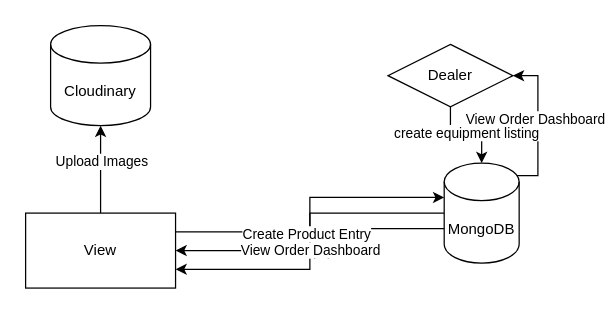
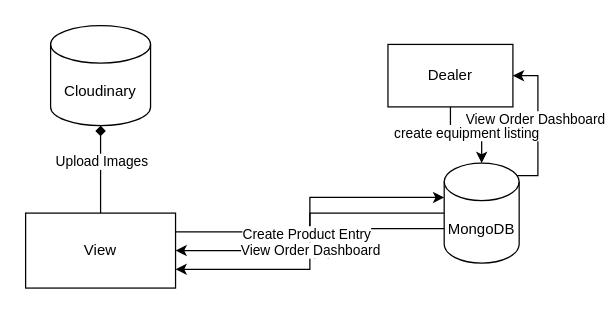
- <mxCell id="15" value="Dealer" style="rhombus;html=1;dashed=0;whiteSpace=wrap;" vertex="1" parent="1"><mxGeometry x="310" y="35" width="100" height="50" as="geometry" /></mxCell>
+ <mxCell id="15" value="Dealer" style="html=1;dashed=0;whiteSpace=wrap;" vertex="1" parent="1"><mxGeometry x="310" y="35" width="100" height="50" as="geometry" /></mxCell>
- <mxCell id="11" style="edgeStyle=orthogonalEdgeStyle;rounded=0;orthogonalLoop=1;jettySize=auto;html=1;entryX=0.5;entryY=1;entryDx=0;entryDy=0;entryPerimeter=0;exitX=0.5;exitY=0;exitDx=0;exitDy=0;" edge="1" parent="1" source="2" target="10"><mxGeometry relative="1" as="geometry" /></mxCell>
+ <mxCell id="11" style="edgeStyle=orthogonalEdgeStyle;rounded=0;orthogonalLoop=1;jettySize=auto;html=1;entryX=0.5;entryY=1;entryDx=0;entryDy=0;entryPerimeter=0;exitX=0.5;exitY=0;exitDx=0;exitDy=0;endArrow=diamond;" edge="1" parent="1" source="2" target="10"><mxGeometry relative="1" as="geometry" /></mxCell>
